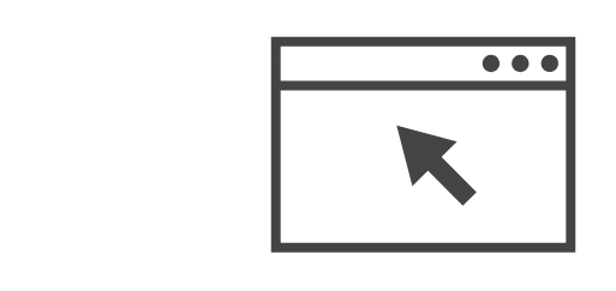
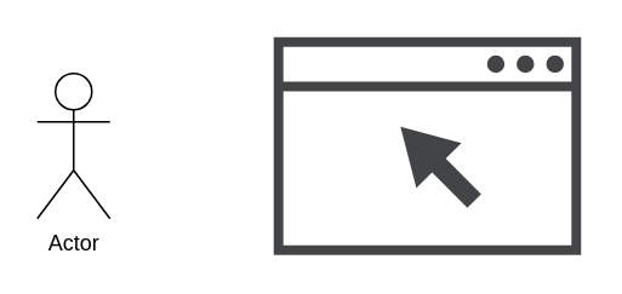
+ <mxCell id="2" value="Actor" style="shape=umlActor;verticalLabelPosition=bottom;verticalAlign=top;html=1;outlineConnect=0;" vertex="1" parent="1"><mxGeometry x="20" y="40" width="40" height="80" as="geometry" /></mxCell>
